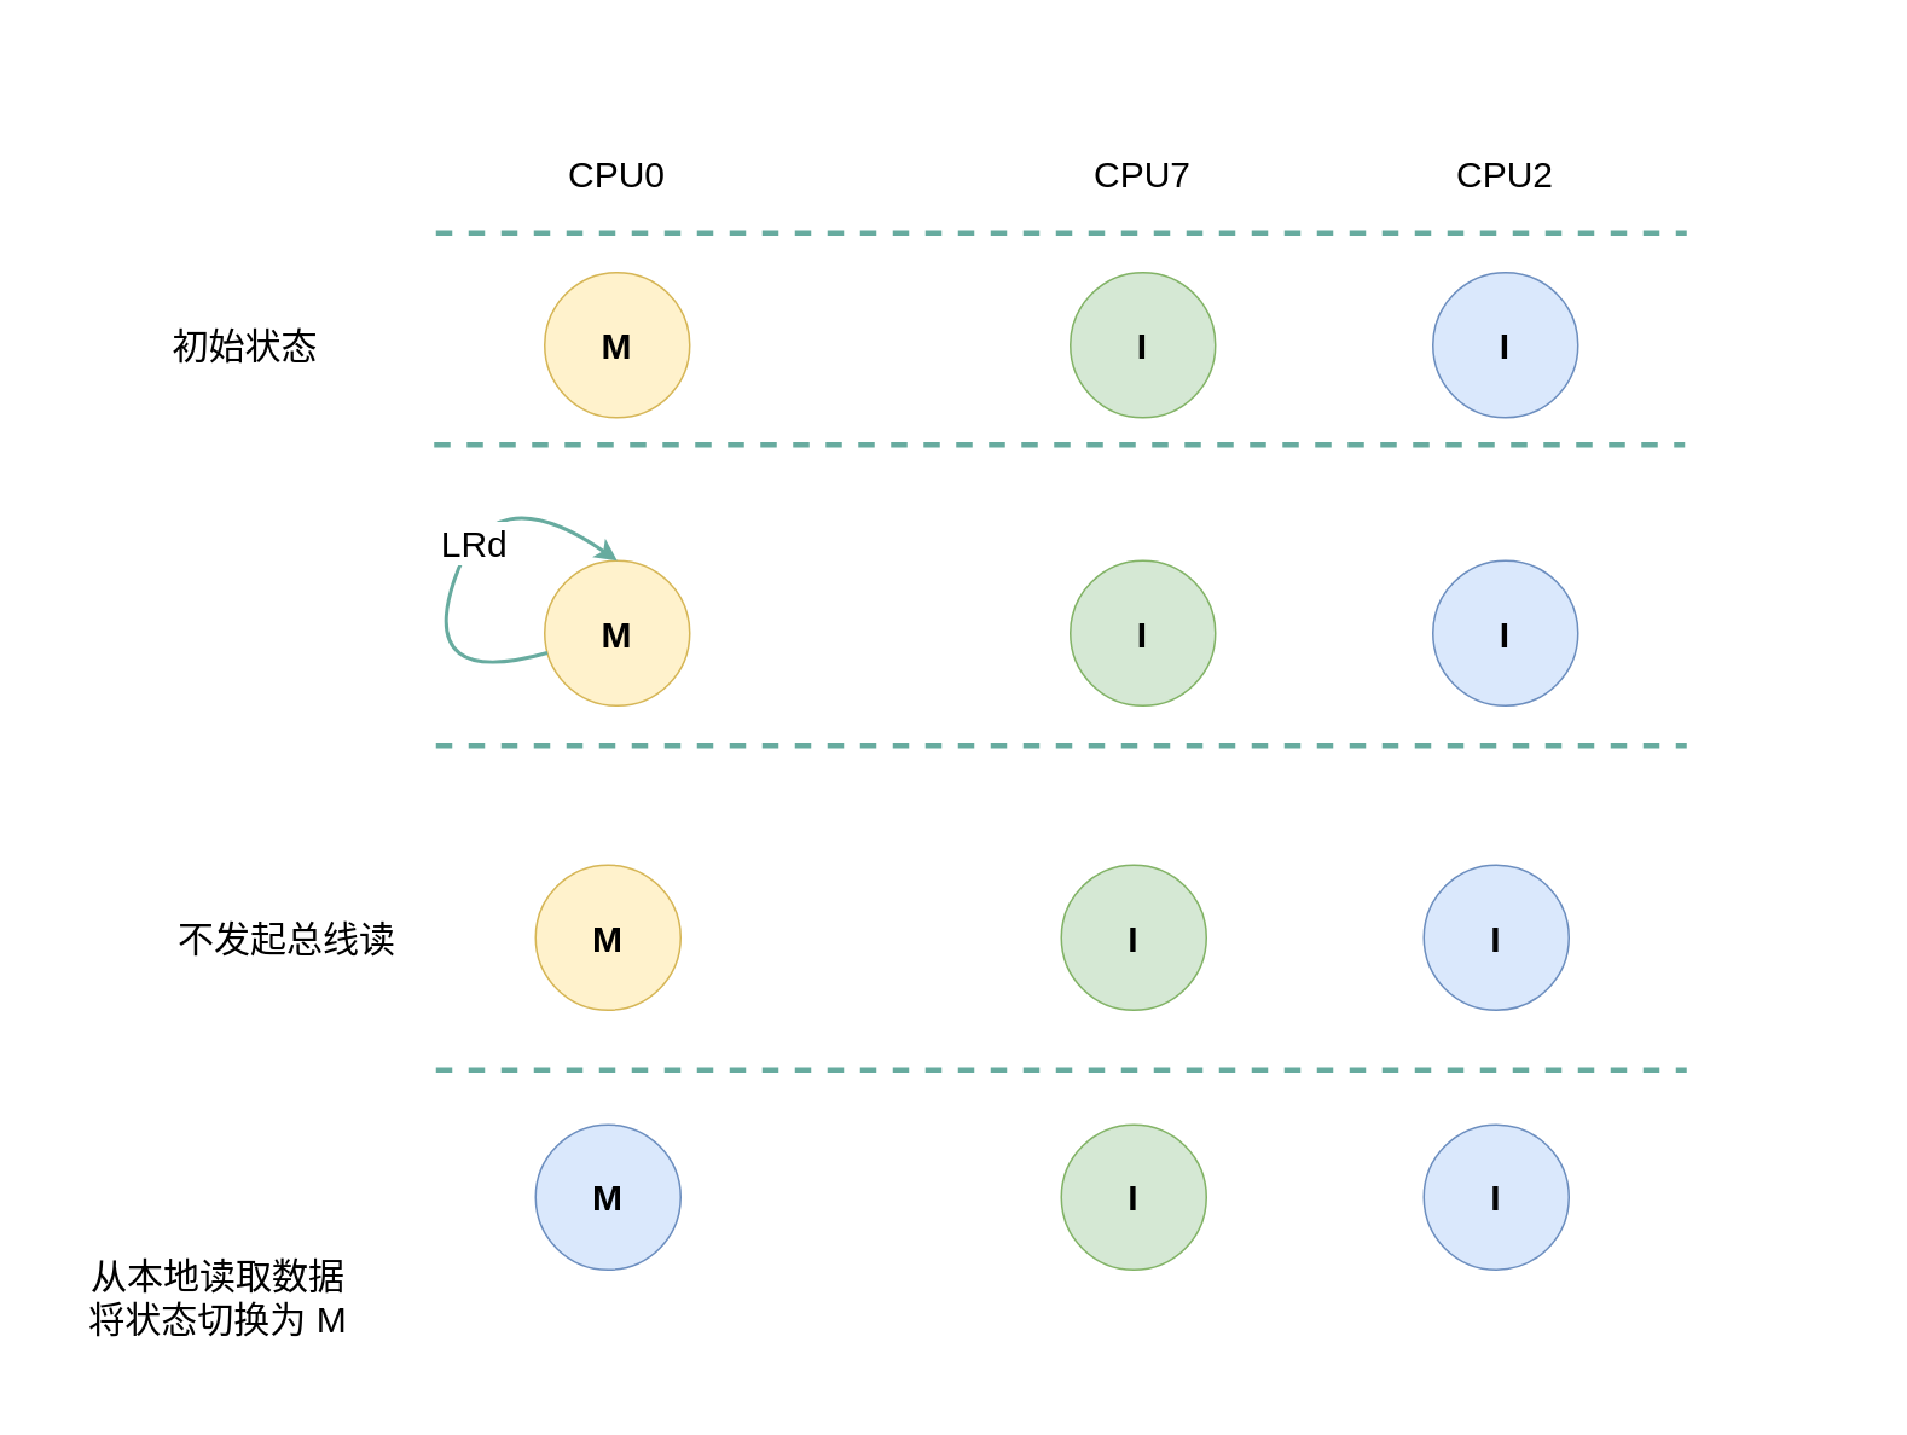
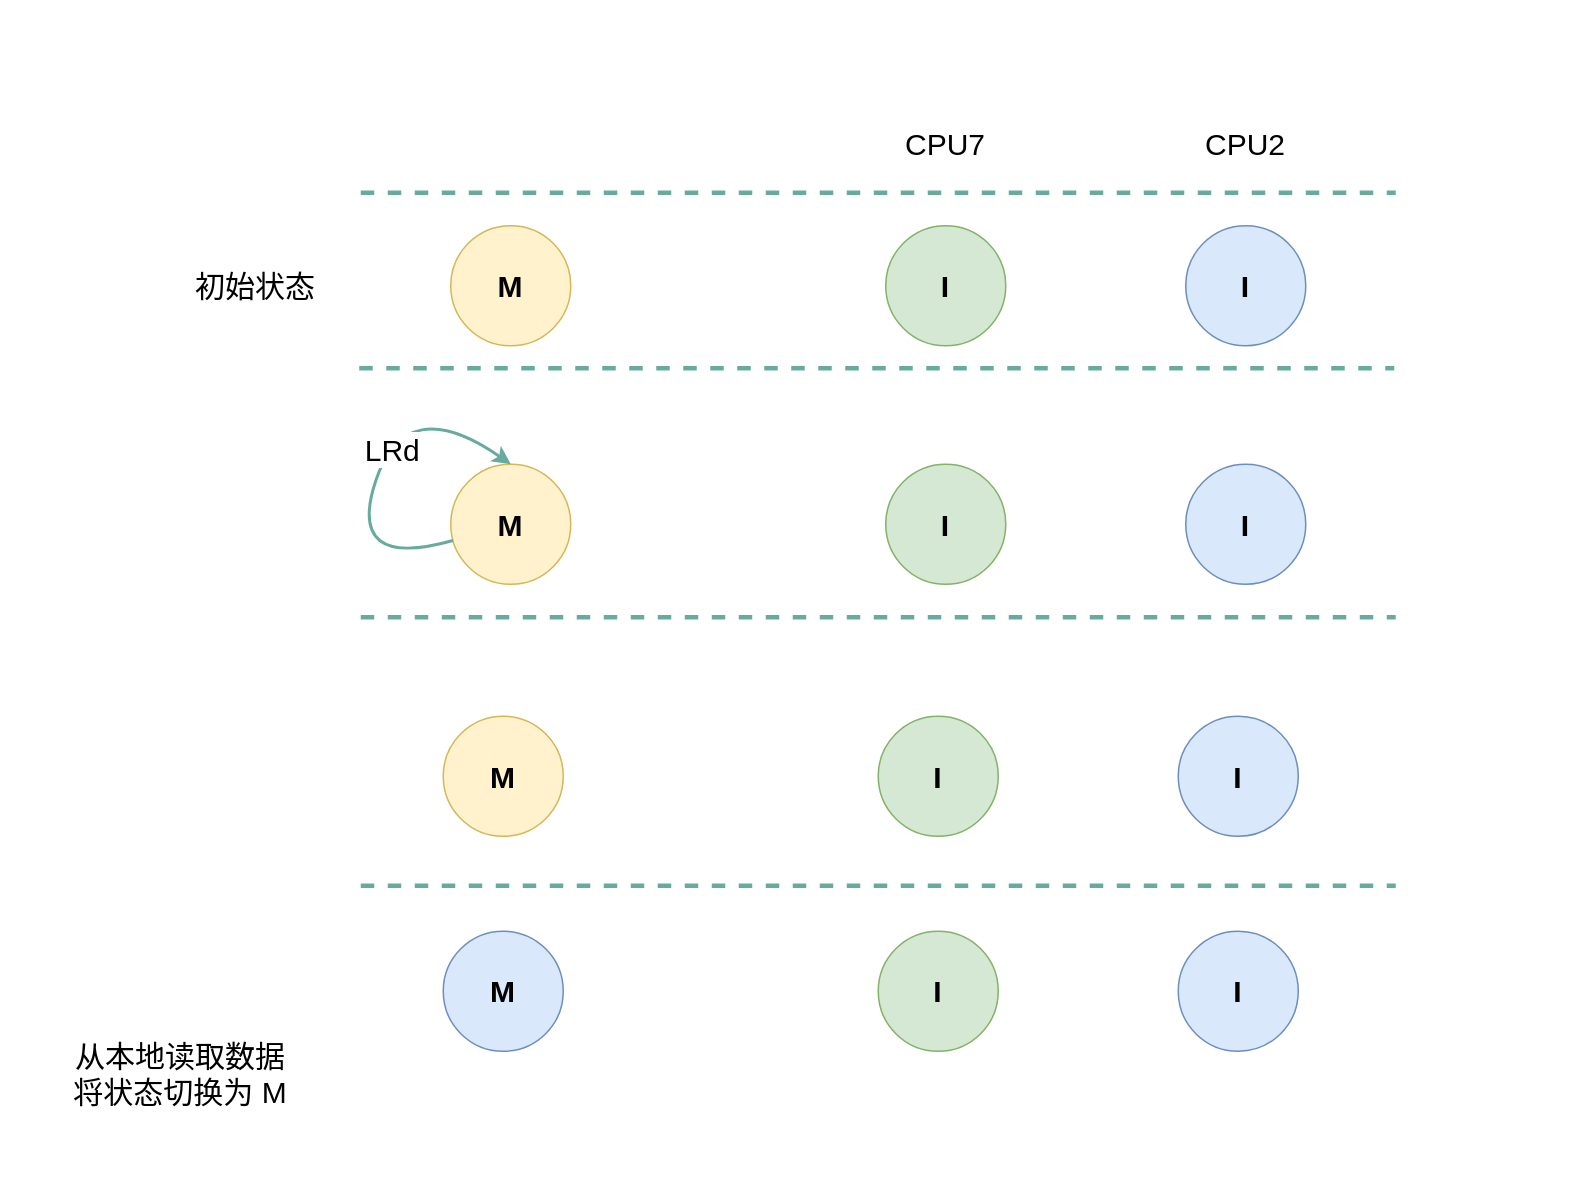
- <mxCell id="5" value="CPU0" style="text;html=1;strokeColor=none;fillColor=none;align=center;verticalAlign=middle;whiteSpace=wrap;rounded=0;fontSize=20;" parent="1" vertex="1"><mxGeometry x="310" y="80" width="60" height="30" as="geometry" /></mxCell>
- <mxCell id="10" value="初始状态" style="text;html=1;strokeColor=none;fillColor=none;align=center;verticalAlign=middle;whiteSpace=wrap;rounded=0;fontSize=20;" parent="1" vertex="1"><mxGeometry x="85" y="175" width="100" height="30" as="geometry" /></mxCell>
+ <mxCell id="10" value="初始状态" style="text;html=1;strokeColor=none;fillColor=none;align=center;verticalAlign=middle;whiteSpace=wrap;rounded=0;fontSize=20;" parent="1" vertex="1"><mxGeometry x="120" y="175" width="100" height="30" as="geometry" /></mxCell>
- <mxCell id="24" value="不发起总线读" style="text;html=1;strokeColor=none;fillColor=none;align=center;verticalAlign=middle;whiteSpace=wrap;rounded=0;fontSize=20;" parent="1" vertex="1"><mxGeometry x="93" y="502" width="130" height="30" as="geometry" /></mxCell>
